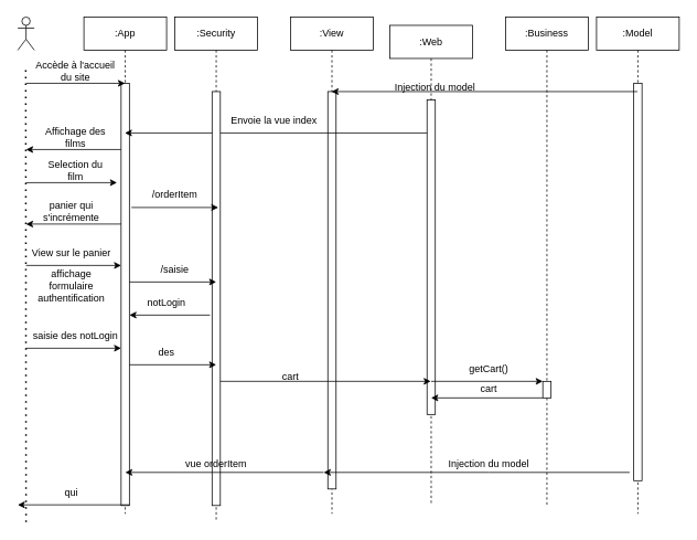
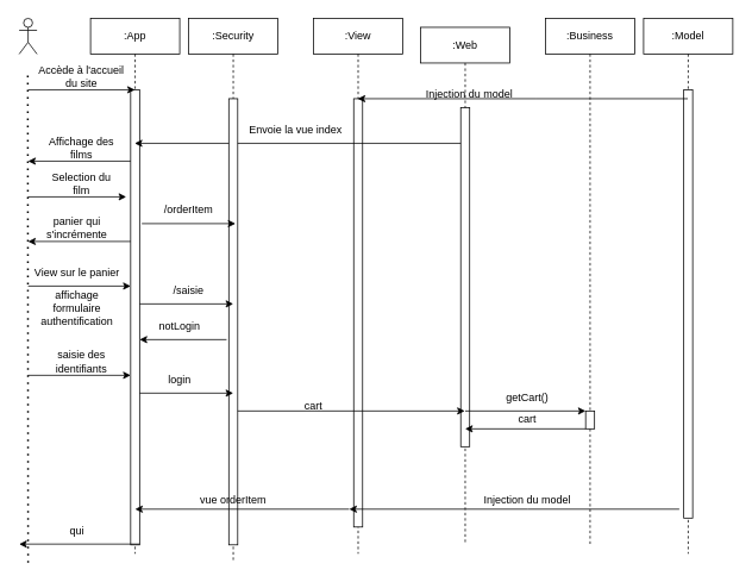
- <mxCell id="38" value="saisie des notLogin" style="text;html=1;align=center;verticalAlign=middle;whiteSpace=wrap;rounded=0;" vertex="1" parent="1"><mxGeometry x="36" y="390" width="110" height="30" as="geometry" /></mxCell>
+ <mxCell id="38" value="saisie des identifiants" style="text;html=1;align=center;verticalAlign=middle;whiteSpace=wrap;rounded=0;" vertex="1" parent="1"><mxGeometry x="36" y="390" width="110" height="30" as="geometry" /></mxCell>
- <mxCell id="40" value="des" style="text;html=1;align=center;verticalAlign=middle;whiteSpace=wrap;rounded=0;" vertex="1" parent="1"><mxGeometry x="171" y="410" width="60" height="30" as="geometry" /></mxCell>
+ <mxCell id="40" value="login" style="text;html=1;align=center;verticalAlign=middle;whiteSpace=wrap;rounded=0;" vertex="1" parent="1"><mxGeometry x="171" y="410" width="60" height="30" as="geometry" /></mxCell>
